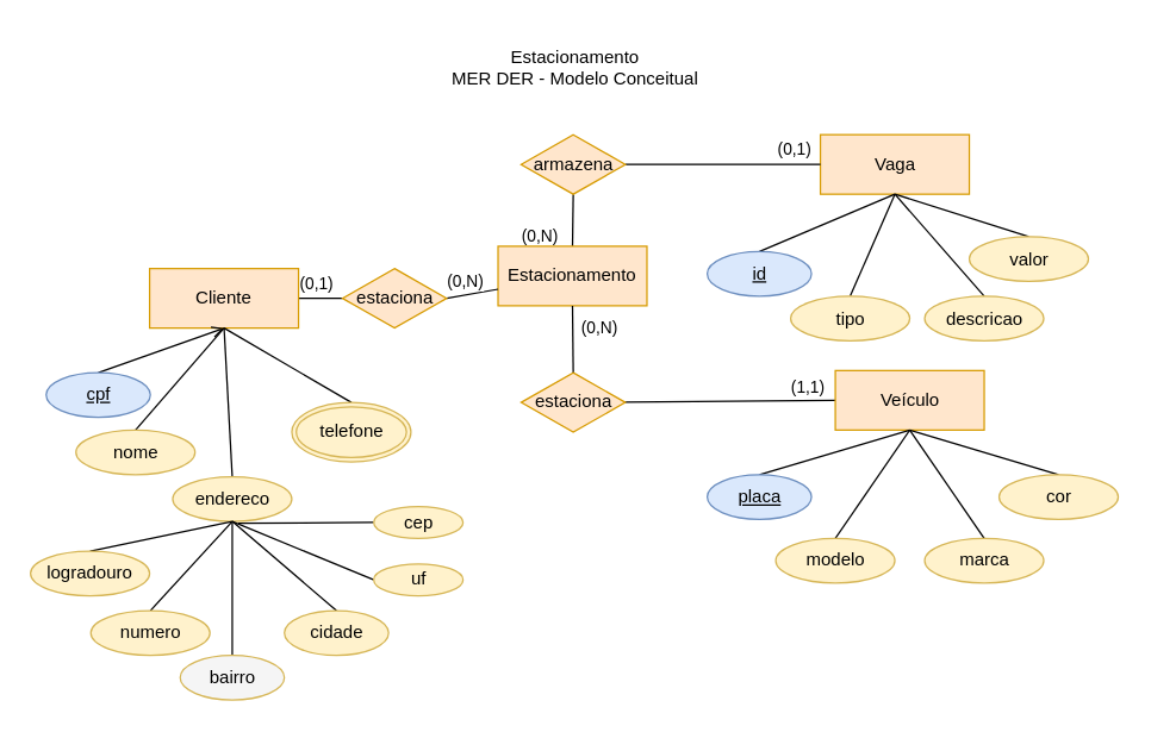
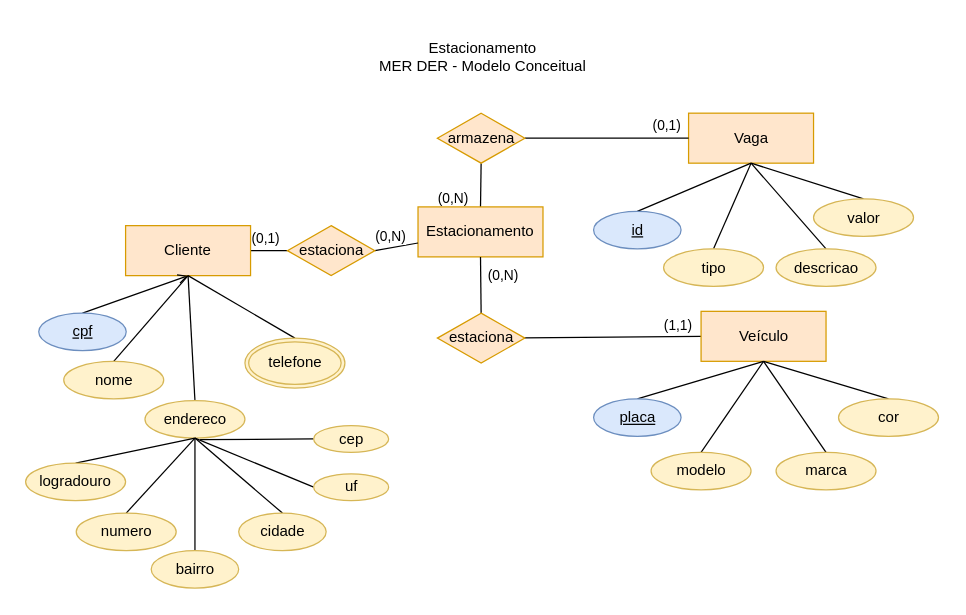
- <mxCell id="16" value="bairro" style="ellipse;whiteSpace=wrap;html=1;align=center;fillColor=#f5f5f5;strokeColor=#d6b656;" vertex="1" parent="1"><mxGeometry x="120.5" y="440" width="70" height="30" as="geometry" /></mxCell>
+ <mxCell id="16" value="bairro" style="ellipse;whiteSpace=wrap;html=1;align=center;fillColor=#fff2cc;strokeColor=#d6b656;" vertex="1" parent="1"><mxGeometry x="120.5" y="440" width="70" height="30" as="geometry" /></mxCell>
